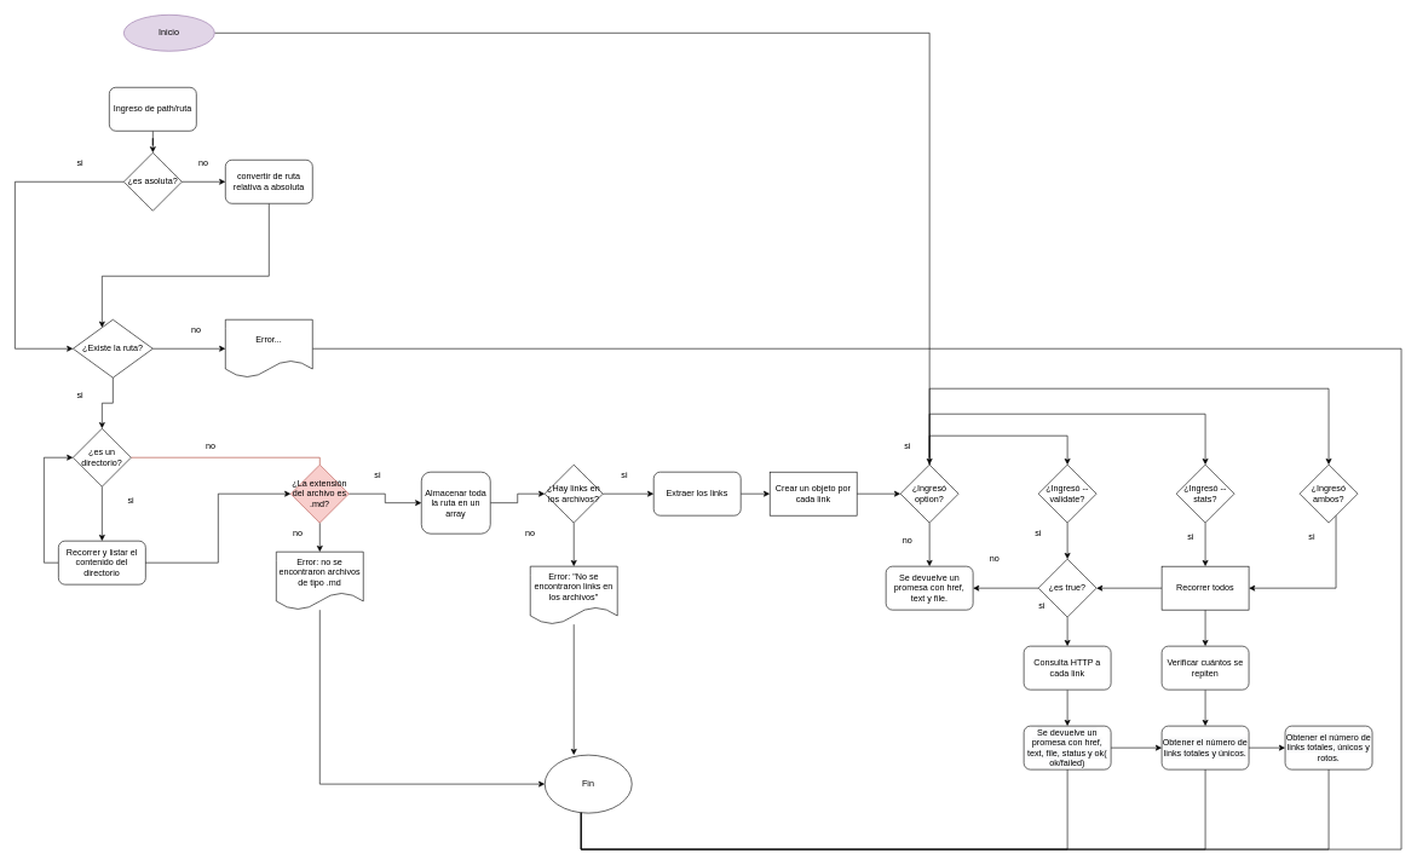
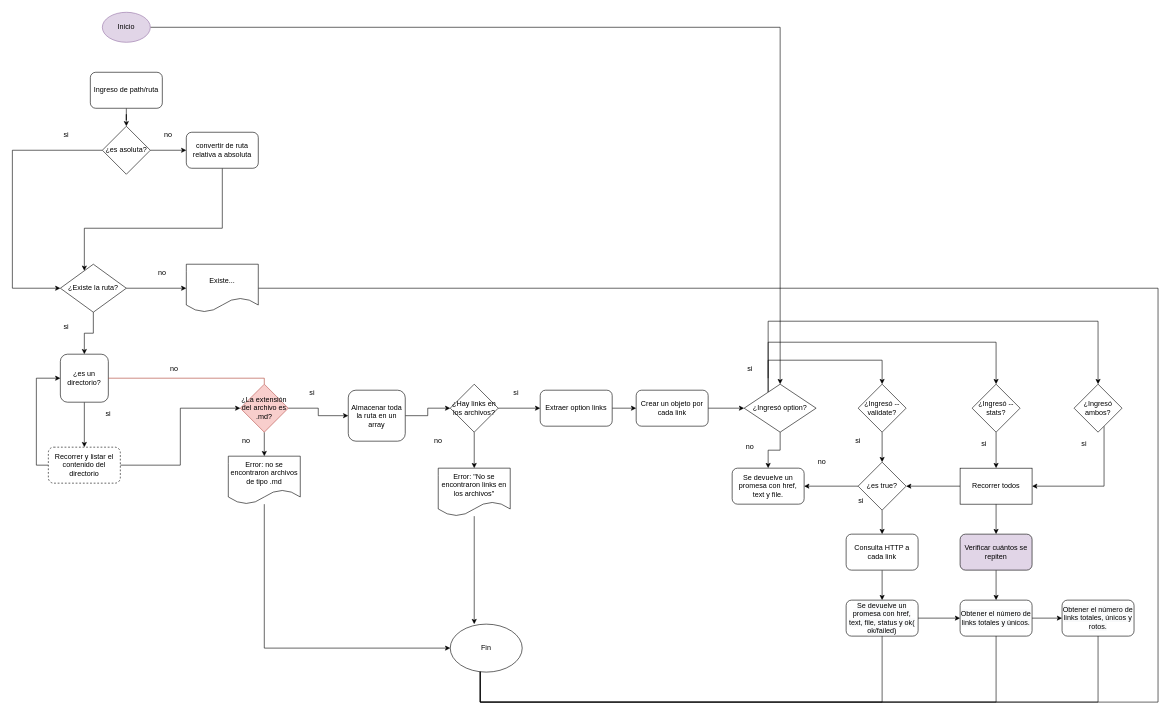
- <mxCell id="3" value="Inicio" style="ellipse;whiteSpace=wrap;html=1;fillColor=#e1d5e7;strokeColor=#9673a6;" parent="1" vertex="1"><mxGeometry x="170" y="20" width="125" height="50" as="geometry" /></mxCell>
+ <mxCell id="3" value="Inicio" style="ellipse;whiteSpace=wrap;html=1;fillColor=#e1d5e7;strokeColor=#9673a6;" parent="1" vertex="1"><mxGeometry x="170" y="20" width="80" height="50" as="geometry" /></mxCell>
- <mxCell id="61" value="&lt;span style=&quot;&quot;&gt;Error...&lt;/span&gt;" style="shape=document;whiteSpace=wrap;html=1;boundedLbl=1;" parent="1" vertex="1"><mxGeometry x="310" y="440" width="120" height="80" as="geometry" /></mxCell>
+ <mxCell id="61" value="&lt;span style=&quot;&quot;&gt;Existe...&lt;/span&gt;" style="shape=document;whiteSpace=wrap;html=1;boundedLbl=1;" parent="1" vertex="1"><mxGeometry x="310" y="440" width="120" height="80" as="geometry" /></mxCell>
- <mxCell id="13" value="¿es un directorio?" style="rhombus;whiteSpace=wrap;html=1;" parent="1" vertex="1"><mxGeometry x="100" y="590" width="80" height="80" as="geometry" /></mxCell>
+ <mxCell id="13" value="¿es un directorio?" style="whiteSpace=wrap;html=1;rounded=1;" parent="1" vertex="1"><mxGeometry x="100" y="590" width="80" height="80" as="geometry" /></mxCell>
- <mxCell id="26" value="Extraer los links" style="rounded=1;whiteSpace=wrap;html=1;" parent="1" vertex="1"><mxGeometry x="900" y="650" width="120" height="60" as="geometry" /></mxCell>
+ <mxCell id="26" value="Extraer option links" style="rounded=1;whiteSpace=wrap;html=1;" parent="1" vertex="1"><mxGeometry x="900" y="650" width="120" height="60" as="geometry" /></mxCell>
- <mxCell id="71" value="Crear un objeto por cada link" style="whiteSpace=wrap;html=1;rounded=0;" parent="1" vertex="1"><mxGeometry x="1060" y="650" width="120" height="60" as="geometry" /></mxCell>
+ <mxCell id="71" value="Crear un objeto por cada link" style="rounded=1;whiteSpace=wrap;html=1;" parent="1" vertex="1"><mxGeometry x="1060" y="650" width="120" height="60" as="geometry" /></mxCell>
- <mxCell id="33" value="¿Ingresó option?" style="rhombus;whiteSpace=wrap;html=1;" parent="1" vertex="1"><mxGeometry x="1240" y="640" width="80" height="80" as="geometry" /></mxCell>
+ <mxCell id="33" value="¿Ingresó option?" style="rhombus;whiteSpace=wrap;html=1;" parent="1" vertex="1"><mxGeometry x="1240" y="640" width="120" height="80" as="geometry" /></mxCell>
- <mxCell id="15" value="Recorrer y listar el contenido del directorio" style="rounded=1;whiteSpace=wrap;html=1;" parent="1" vertex="1"><mxGeometry x="80" y="745" width="120" height="60" as="geometry" /></mxCell>
+ <mxCell id="15" value="Recorrer y listar el contenido del directorio" style="rounded=1;whiteSpace=wrap;html=1;dashed=1;" parent="1" vertex="1"><mxGeometry x="80" y="745" width="120" height="60" as="geometry" /></mxCell>
- <mxCell id="81" value="Verificar cuántos se repiten" style="rounded=1;whiteSpace=wrap;html=1;" parent="1" vertex="1"><mxGeometry x="1600" y="890" width="120" height="60" as="geometry" /></mxCell>
+ <mxCell id="81" value="Verificar cuántos se repiten" style="rounded=1;whiteSpace=wrap;html=1;fillColor=#e1d5e7;" parent="1" vertex="1"><mxGeometry x="1600" y="890" width="120" height="60" as="geometry" /></mxCell>
